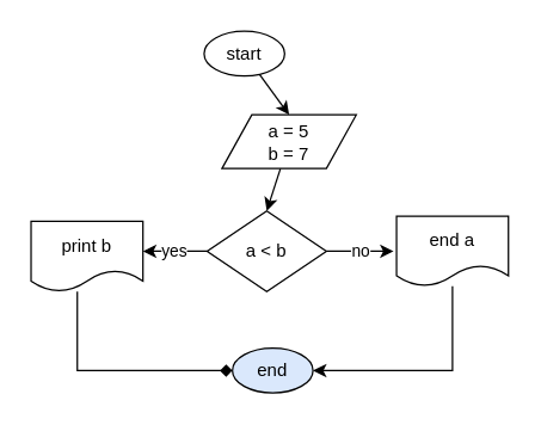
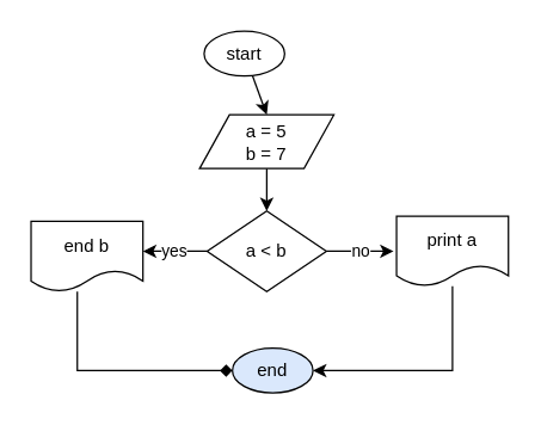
- <mxCell id="5" value="a = 5&lt;br&gt;b = 7" style="shape=parallelogram;perimeter=parallelogramPerimeter;whiteSpace=wrap;html=1;fixedSize=1;" parent="1" vertex="1"><mxGeometry x="148" y="76.5" width="90" height="36" as="geometry" /></mxCell>
+ <mxCell id="5" value="a = 5&lt;br&gt;b = 7" style="shape=parallelogram;perimeter=parallelogramPerimeter;whiteSpace=wrap;html=1;fixedSize=1;" parent="1" vertex="1"><mxGeometry x="133" y="76.5" width="90" height="36" as="geometry" /></mxCell>
- <mxCell id="12" value="end a" style="shape=document;whiteSpace=wrap;html=1;boundedLbl=1;" vertex="1" parent="1"><mxGeometry x="265" y="144.5" width="75" height="47" as="geometry" /></mxCell>
+ <mxCell id="12" value="print a" style="shape=document;whiteSpace=wrap;html=1;boundedLbl=1;" vertex="1" parent="1"><mxGeometry x="265" y="144.5" width="75" height="47" as="geometry" /></mxCell>
- <mxCell id="10" value="print b" style="shape=document;whiteSpace=wrap;html=1;boundedLbl=1;" vertex="1" parent="1"><mxGeometry x="20" y="148" width="75" height="47" as="geometry" /></mxCell>
+ <mxCell id="10" value="end b" style="shape=document;whiteSpace=wrap;html=1;boundedLbl=1;" vertex="1" parent="1"><mxGeometry x="20" y="148" width="75" height="47" as="geometry" /></mxCell>
